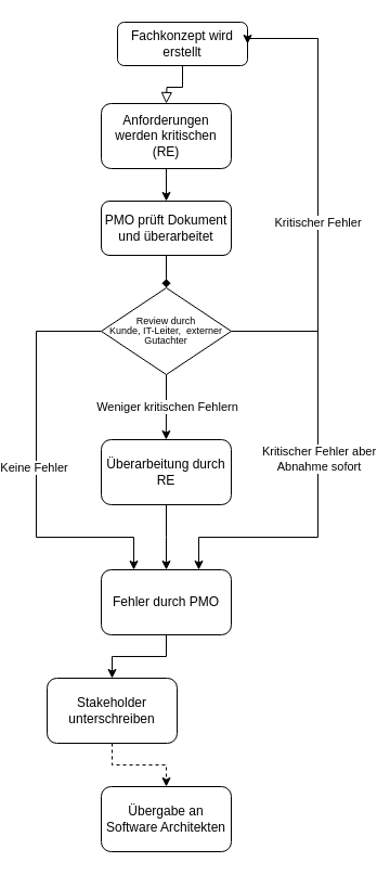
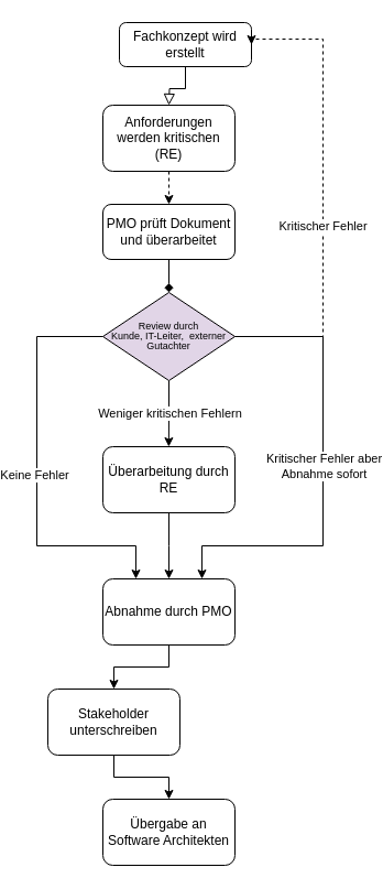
- <mxCell id="8" style="edgeStyle=orthogonalEdgeStyle;rounded=0;orthogonalLoop=1;jettySize=auto;html=1;entryX=1;entryY=0.5;entryDx=0;entryDy=0;exitX=1;exitY=0.5;exitDx=0;exitDy=0;" edge="1" parent="1" source="16" target="3"><mxGeometry relative="1" as="geometry"><mxPoint x="310" y="545" as="sourcePoint" /><Array as="points"><mxPoint x="280" y="305" /><mxPoint x="280" y="35" /></Array></mxGeometry></mxCell>
+ <mxCell id="8" style="edgeStyle=orthogonalEdgeStyle;rounded=0;orthogonalLoop=1;jettySize=auto;html=1;entryX=1;entryY=0.5;entryDx=0;entryDy=0;exitX=1;exitY=0.5;exitDx=0;exitDy=0;dashed=1;" edge="1" parent="1" source="16" target="3"><mxGeometry relative="1" as="geometry"><mxPoint x="310" y="545" as="sourcePoint" /><Array as="points"><mxPoint x="280" y="305" /><mxPoint x="280" y="35" /></Array></mxGeometry></mxCell>
- <mxCell id="4" style="edgeStyle=orthogonalEdgeStyle;rounded=0;orthogonalLoop=1;jettySize=auto;html=1;exitX=0.5;exitY=1;exitDx=0;exitDy=0;entryX=0.5;entryY=0;entryDx=0;entryDy=0;" edge="1" parent="1" source="5" target="7"><mxGeometry relative="1" as="geometry" /></mxCell>
+ <mxCell id="4" style="edgeStyle=orthogonalEdgeStyle;rounded=0;orthogonalLoop=1;jettySize=auto;html=1;exitX=0.5;exitY=1;exitDx=0;exitDy=0;entryX=0.5;entryY=0;entryDx=0;entryDy=0;dashed=1;" edge="1" parent="1" source="5" target="7"><mxGeometry relative="1" as="geometry" /></mxCell>
- <mxCell id="16" value="&lt;p style=&quot;line-height: 100%; font-size: 9px;&quot;&gt;Review durch&lt;br&gt;Kunde, IT-Leiter,&amp;nbsp; externer Gutachter&lt;/p&gt;" style="rhombus;whiteSpace=wrap;html=1;" vertex="1" parent="1"><mxGeometry x="80" y="265" width="120" height="80" as="geometry" /></mxCell>
+ <mxCell id="16" value="&lt;p style=&quot;line-height: 100%; font-size: 9px;&quot;&gt;Review durch&lt;br&gt;Kunde, IT-Leiter,&amp;nbsp; externer Gutachter&lt;/p&gt;" style="rhombus;whiteSpace=wrap;html=1;fillColor=#e1d5e7;" vertex="1" parent="1"><mxGeometry x="80" y="265" width="120" height="80" as="geometry" /></mxCell>
- <mxCell id="20" value="Fehler durch PMO" style="rounded=1;whiteSpace=wrap;html=1;" vertex="1" parent="1"><mxGeometry x="80" y="525" width="120" height="60" as="geometry" /></mxCell>
+ <mxCell id="20" value="Abnahme durch PMO" style="rounded=1;whiteSpace=wrap;html=1;" vertex="1" parent="1"><mxGeometry x="80" y="525" width="120" height="60" as="geometry" /></mxCell>
- <mxCell id="21" style="edgeStyle=orthogonalEdgeStyle;rounded=0;orthogonalLoop=1;jettySize=auto;html=1;exitX=0.5;exitY=1;exitDx=0;exitDy=0;entryX=0.5;entryY=0;entryDx=0;entryDy=0;dashed=1;" edge="1" parent="1" source="22" target="23"><mxGeometry relative="1" as="geometry" /></mxCell>
+ <mxCell id="21" style="edgeStyle=orthogonalEdgeStyle;rounded=0;orthogonalLoop=1;jettySize=auto;html=1;exitX=0.5;exitY=1;exitDx=0;exitDy=0;entryX=0.5;entryY=0;entryDx=0;entryDy=0;" edge="1" parent="1" source="22" target="23"><mxGeometry relative="1" as="geometry" /></mxCell>
